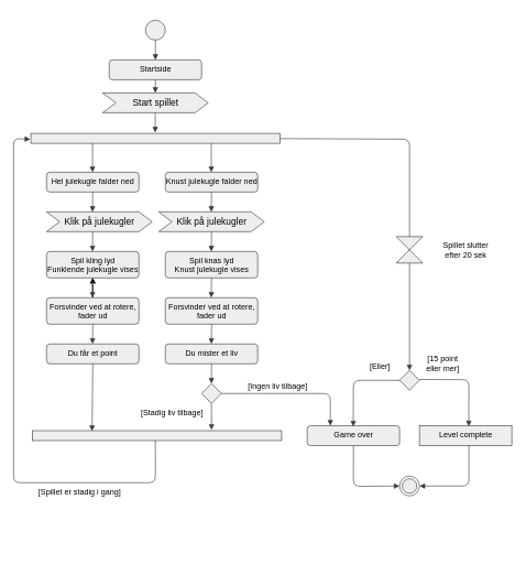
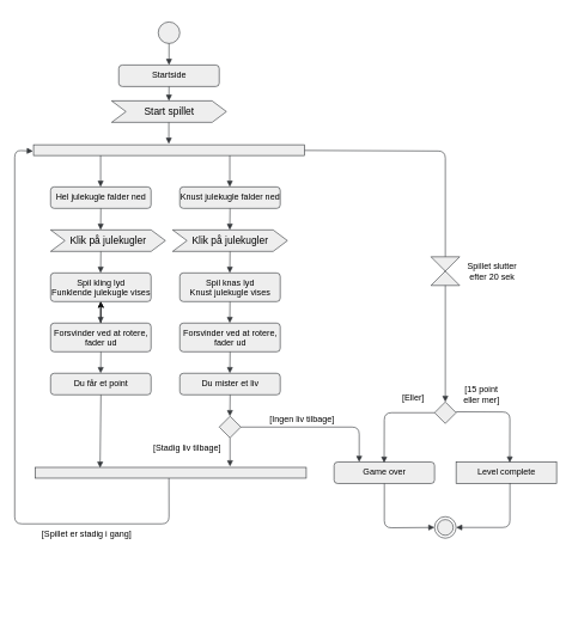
- <mxCell id="45" value="Spillet slutter &lt;br&gt;efter 20 sek" style="text;html=1;align=center;verticalAlign=middle;resizable=0;points=[];autosize=1;strokeColor=none;fillColor=none;fontColor=#000000;" vertex="1" parent="1"><mxGeometry x="660" y="357.5" width="90" height="40" as="geometry" /></mxCell>
+ <mxCell id="45" value="Spillet slutter &lt;br&gt;efter 20 sek" style="text;html=1;align=center;verticalAlign=middle;resizable=0;points=[];autosize=1;strokeColor=none;fillColor=none;fontColor=#000000;" vertex="1" parent="1"><mxGeometry x="640" y="357.5" width="90" height="40" as="geometry" /></mxCell>
